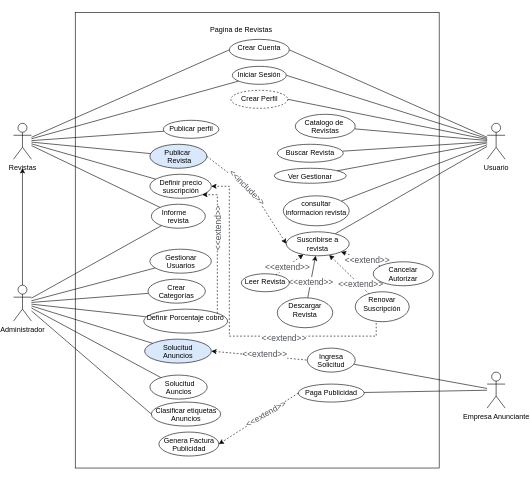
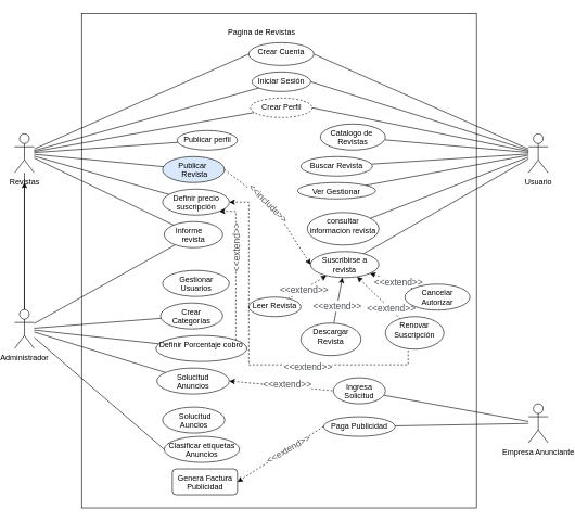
+ <mxCell id="4" value="" style="edgeStyle=none;rounded=0;orthogonalLoop=1;jettySize=auto;html=1;endArrow=none;endFill=0;" parent="1" source="10" target="22" edge="1"><mxGeometry relative="1" as="geometry" /></mxCell>
- <mxCell id="57" value="Leer Revista" style="ellipse;whiteSpace=wrap;html=1;verticalAlign=top;" parent="1" vertex="1"><mxGeometry x="400" y="456" width="80" height="30" as="geometry" /></mxCell>
+ <mxCell id="57" value="Leer Revista" style="ellipse;whiteSpace=wrap;html=1;verticalAlign=top;" parent="1" vertex="1"><mxGeometry x="380" y="456" width="80" height="30" as="geometry" /></mxCell>
- <mxCell id="27" value="" style="edgeStyle=none;rounded=0;orthogonalLoop=1;jettySize=auto;html=1;endArrow=none;endFill=0;" parent="1" source="35" target="36" edge="1"><mxGeometry relative="1" as="geometry" /></mxCell>
- <mxCell id="29" value="" style="edgeStyle=none;rounded=0;orthogonalLoop=1;jettySize=auto;html=1;endArrow=none;endFill=0;" parent="1" source="35" target="38" edge="1"><mxGeometry relative="1" as="geometry" /></mxCell>
+ <mxCell id="29" value="" style="edgeStyle=none;rounded=0;orthogonalLoop=1;jettySize=auto;html=1;endArrow=none;endFill=0;" parent="1" source="35" target="10" edge="1"><mxGeometry relative="1" as="geometry" /></mxCell>
- <mxCell id="69" value="&lt;div&gt;Solucitud &lt;br&gt;&lt;/div&gt;&lt;div&gt;Anuncios&lt;/div&gt;" style="ellipse;whiteSpace=wrap;html=1;verticalAlign=top;fillColor=#dae8fc;" vertex="1" parent="1"><mxGeometry x="238.75" y="565" width="111.25" height="40" as="geometry" /></mxCell>
+ <mxCell id="69" value="&lt;div&gt;Solucitud &lt;br&gt;&lt;/div&gt;&lt;div&gt;Anuncios&lt;/div&gt;" style="ellipse;whiteSpace=wrap;html=1;verticalAlign=top;" vertex="1" parent="1"><mxGeometry x="238.75" y="565" width="111.25" height="40" as="geometry" /></mxCell>
- <mxCell id="73" value="Genera Factura Publicidad" style="ellipse;whiteSpace=wrap;html=1;verticalAlign=top;" vertex="1" parent="1"><mxGeometry x="262.5" y="720" width="100" height="40" as="geometry" /></mxCell>
+ <mxCell id="73" value="Genera Factura Publicidad" style="whiteSpace=wrap;html=1;verticalAlign=top;rounded=1;" vertex="1" parent="1"><mxGeometry x="262.5" y="720" width="100" height="40" as="geometry" /></mxCell>
